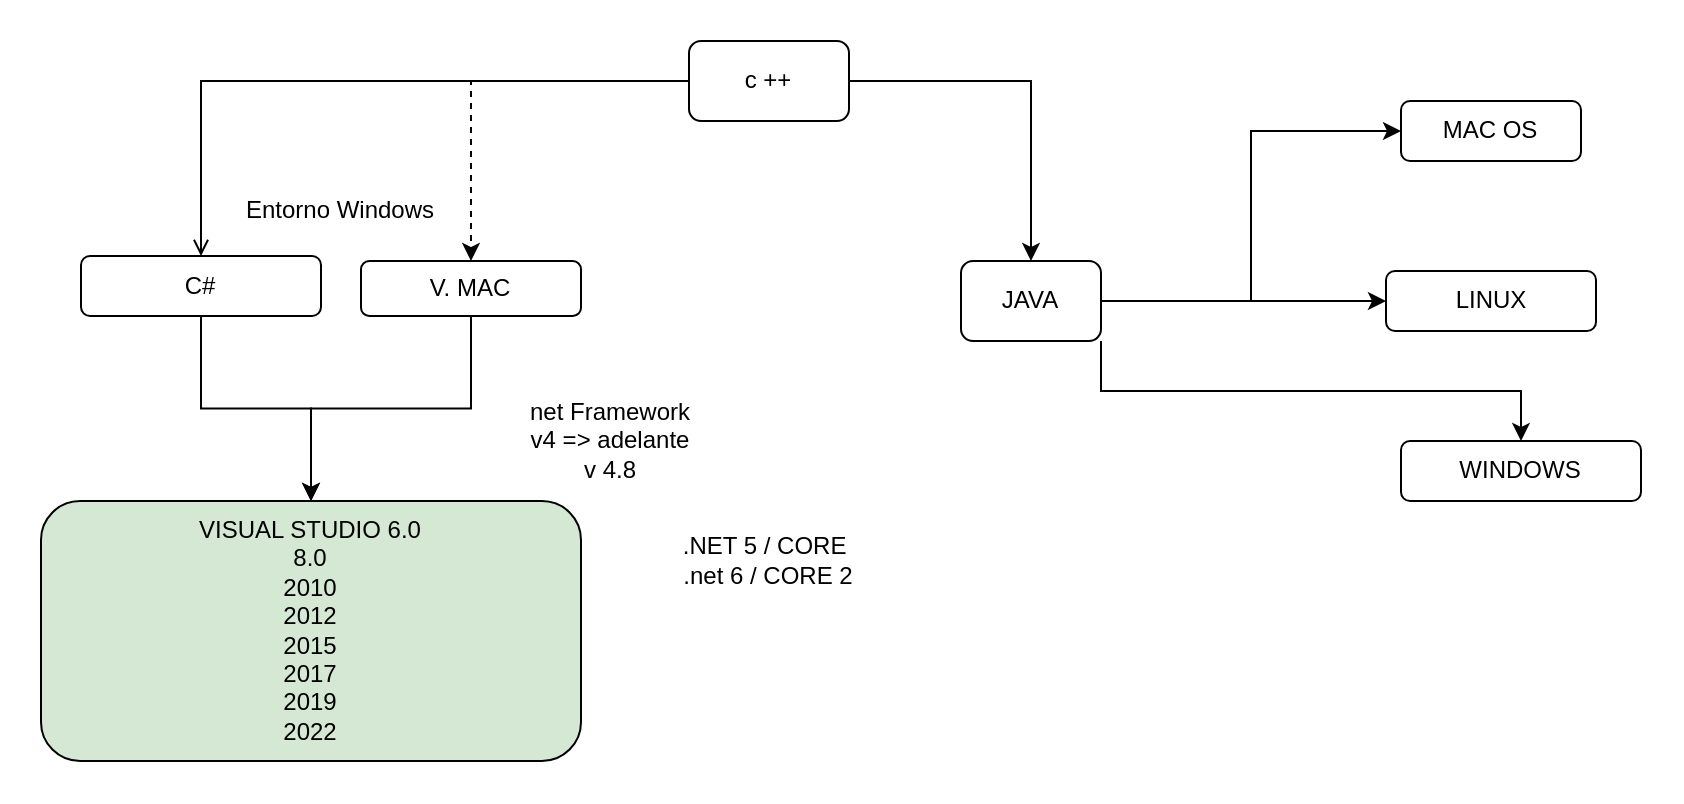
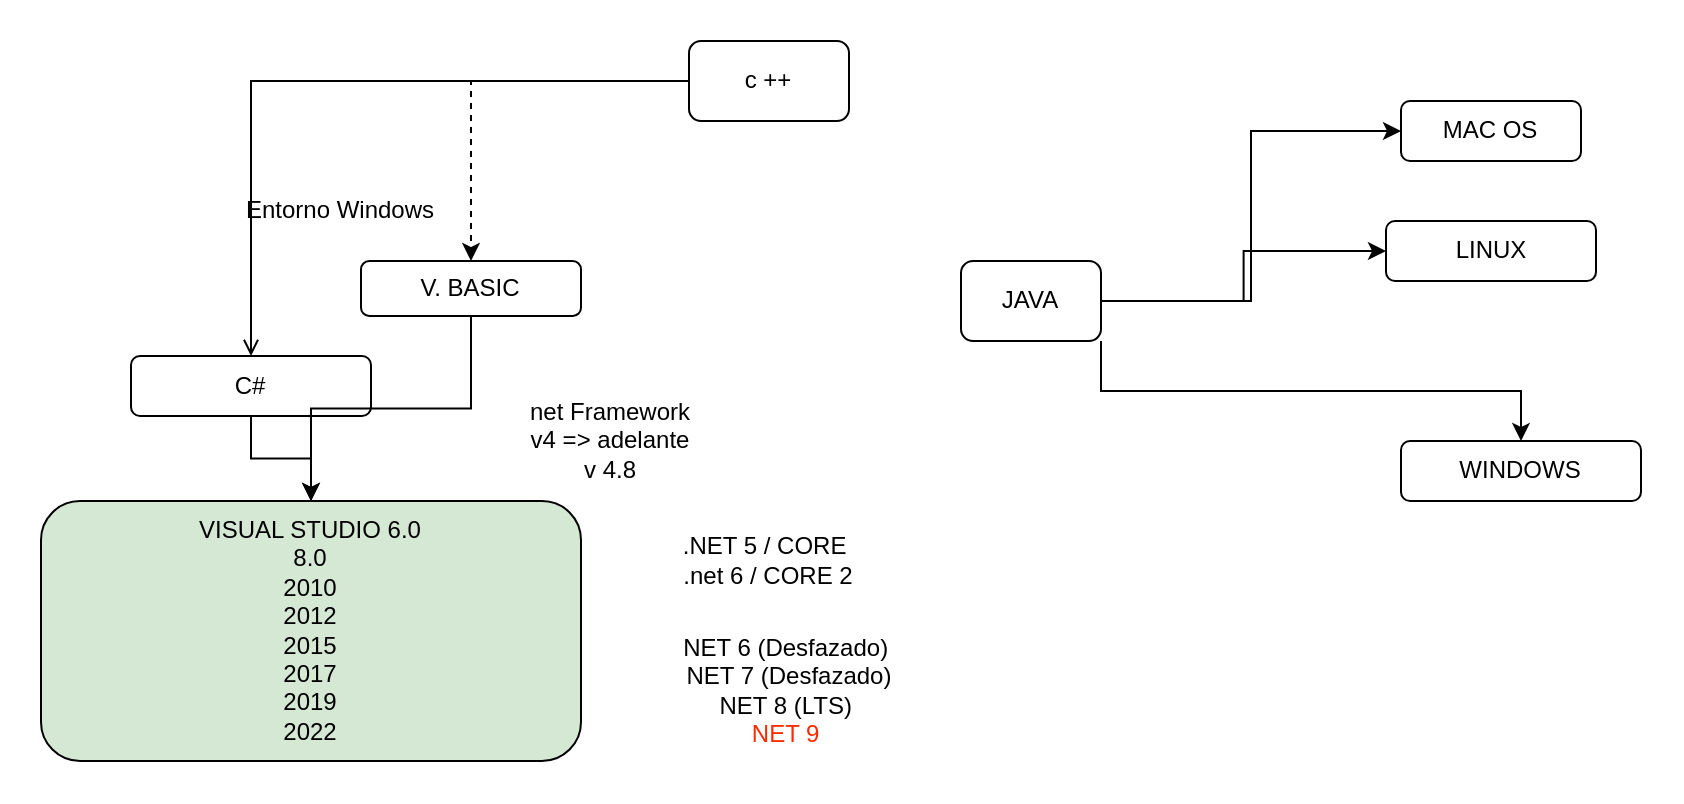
- <mxCell id="3" value="" style="edgeStyle=orthogonalEdgeStyle;rounded=0;orthogonalLoop=1;jettySize=auto;html=1;" edge="1" parent="1" source="5" target="11"><mxGeometry relative="1" as="geometry" /></mxCell>
- <mxCell id="7" value="C#" style="whiteSpace=wrap;html=1;rounded=1;" vertex="1" parent="1"><mxGeometry x="40" y="127.5" width="120" height="30" as="geometry" /></mxCell>
+ <mxCell id="7" value="C#" style="whiteSpace=wrap;html=1;rounded=1;" vertex="1" parent="1"><mxGeometry x="65" y="177.5" width="120" height="30" as="geometry" /></mxCell>
- <mxCell id="16" value="V. MAC" style="whiteSpace=wrap;html=1;rounded=1;" vertex="1" parent="1"><mxGeometry x="180" y="130" width="110" height="27.5" as="geometry" /></mxCell>
+ <mxCell id="16" value="V. BASIC" style="whiteSpace=wrap;html=1;rounded=1;" vertex="1" parent="1"><mxGeometry x="180" y="130" width="110" height="27.5" as="geometry" /></mxCell>
- <mxCell id="13" value="LINUX" style="whiteSpace=wrap;html=1;rounded=1;" vertex="1" parent="1"><mxGeometry x="692.5" y="135" width="105" height="30" as="geometry" /></mxCell>
+ <mxCell id="13" value="LINUX" style="whiteSpace=wrap;html=1;rounded=1;" vertex="1" parent="1"><mxGeometry x="692.5" y="110" width="105" height="30" as="geometry" /></mxCell>
+ <mxCell id="21" value="NET 6 (Desfazado)&amp;nbsp;&lt;br&gt;NET 7 (Desfazado)&lt;br&gt;NET 8 (LTS)&amp;nbsp;&lt;br&gt;&lt;font color=&quot;#ff2a00&quot;&gt;NET 9&amp;nbsp;&lt;/font&gt;" style="text;html=1;strokeColor=none;fillColor=none;align=center;verticalAlign=middle;whiteSpace=wrap;rounded=0;" vertex="1" parent="1"><mxGeometry x="309" y="310" width="171" height="70" as="geometry" /></mxCell>
